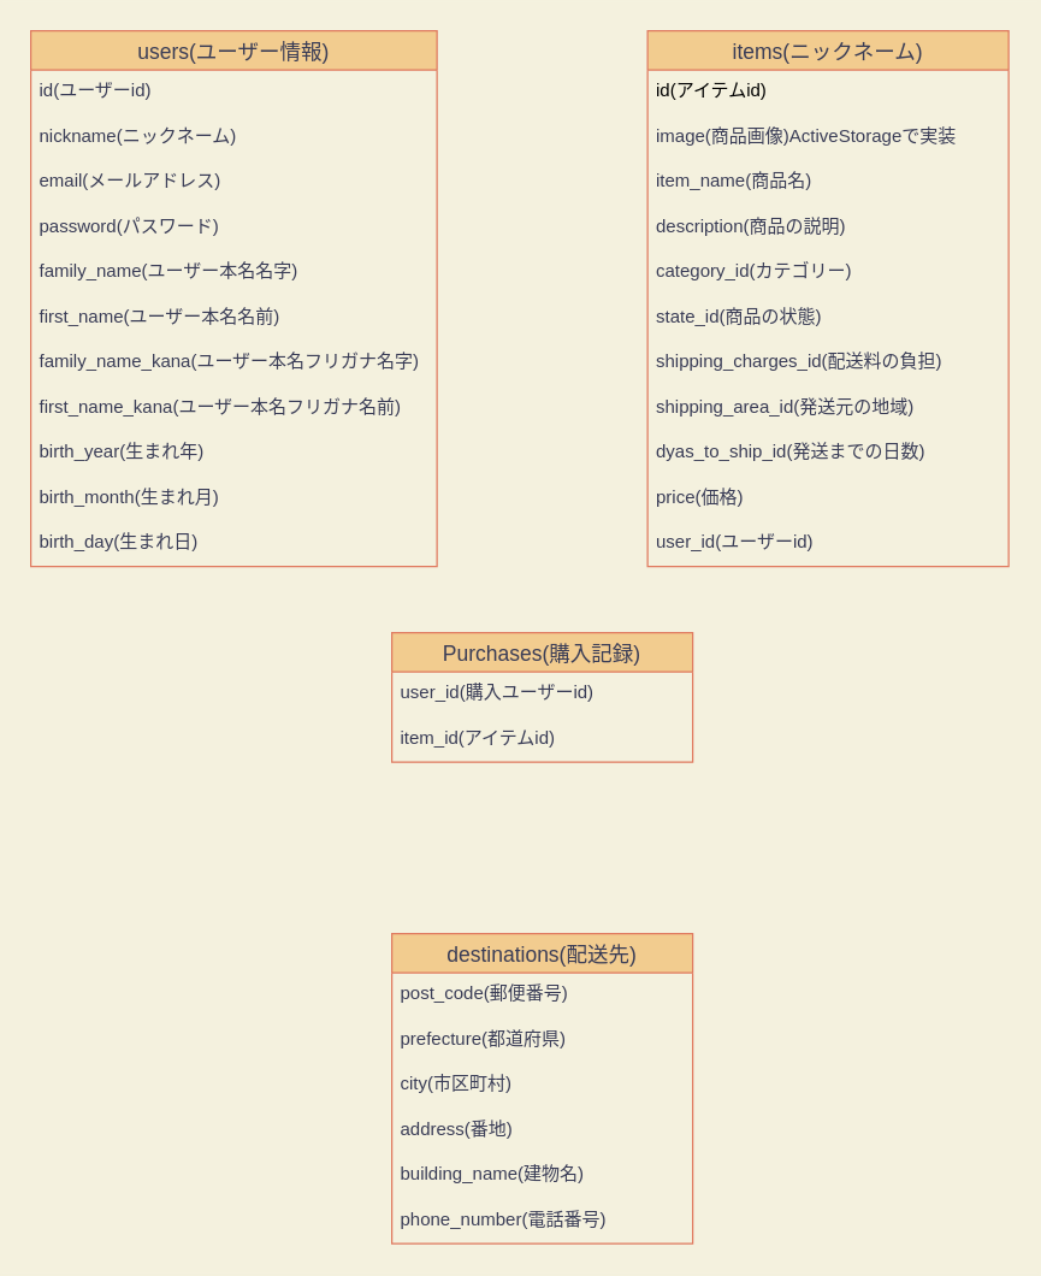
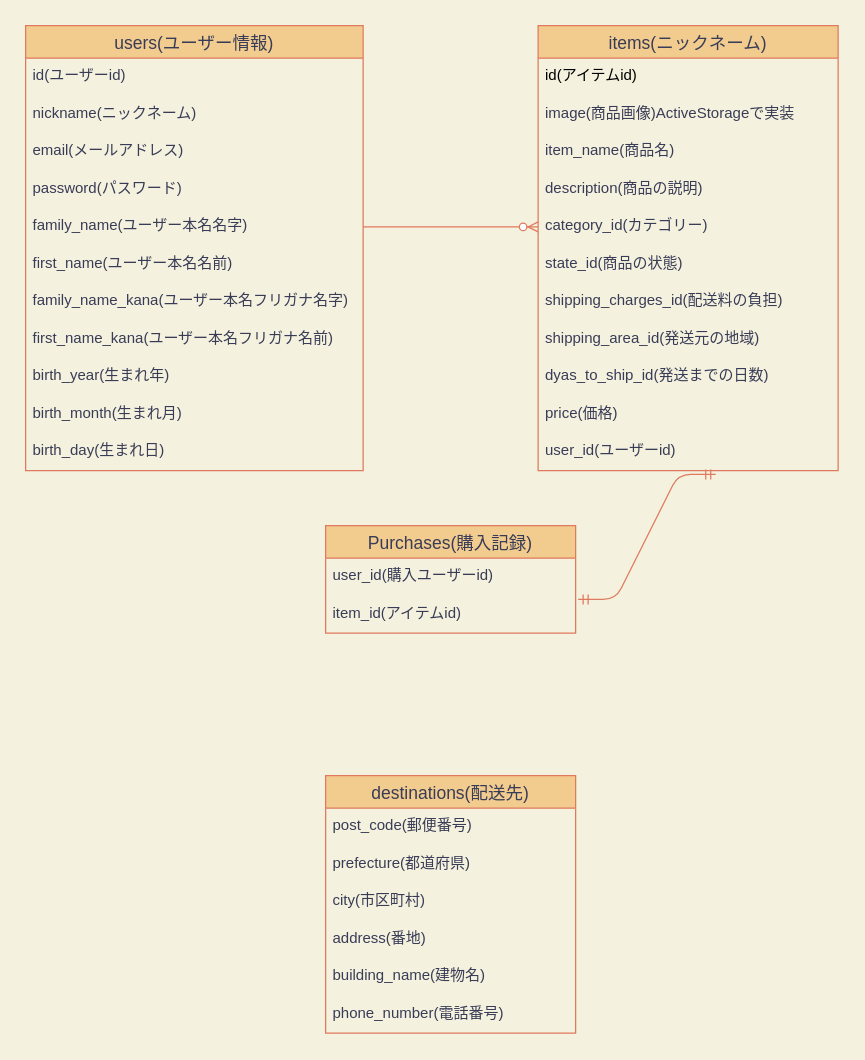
+ <mxCell id="37" value="" style="edgeStyle=entityRelationEdgeStyle;fontSize=12;html=1;endArrow=ERzeroToMany;endFill=1;strokeColor=#E07A5F;fillColor=#F2CC8F;exitX=1;exitY=0.5;exitDx=0;exitDy=0;entryX=0;entryY=0.5;entryDx=0;entryDy=0;" parent="1" source="7" target="19" edge="1"><mxGeometry width="100" height="100" relative="1" as="geometry"><mxPoint x="310" y="260" as="sourcePoint" /><mxPoint x="410" y="160" as="targetPoint" /></mxGeometry></mxCell>
+ <mxCell id="36" value="" style="edgeStyle=entityRelationEdgeStyle;fontSize=12;html=1;endArrow=ERmandOne;startArrow=ERmandOne;strokeColor=#E07A5F;fillColor=#F2CC8F;fontColor=#393C56;entryX=0.592;entryY=1.1;entryDx=0;entryDy=0;entryPerimeter=0;labelBackgroundColor=#F4F1DE;exitX=1.01;exitY=1.1;exitDx=0;exitDy=0;exitPerimeter=0;" parent="1" target="25" edge="1" source="27"><mxGeometry width="100" height="100" relative="1" as="geometry"><mxPoint x="460" y="580" as="sourcePoint" /><mxPoint x="579" y="420" as="targetPoint" /></mxGeometry></mxCell>
